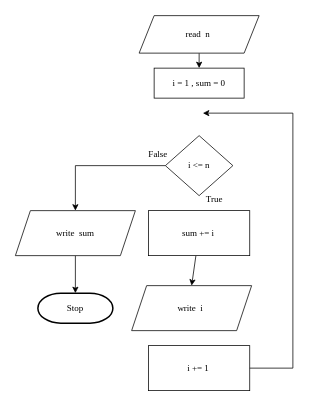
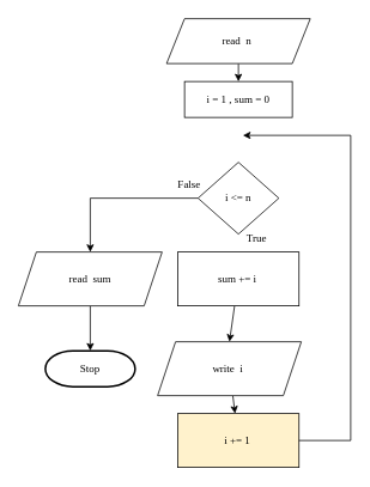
- <mxCell id="15" value="&lt;font data-font-src=&quot;https://fonts.googleapis.com/css?family=Kanit&quot; face=&quot;Kanit&quot;&gt;write&amp;nbsp; sum&lt;/font&gt;" style="shape=parallelogram;perimeter=parallelogramPerimeter;whiteSpace=wrap;html=1;fixedSize=1;" parent="1" vertex="1"><mxGeometry x="20" y="280" width="160" height="60" as="geometry" /></mxCell>
+ <mxCell id="15" value="&lt;font data-font-src=&quot;https://fonts.googleapis.com/css?family=Kanit&quot; face=&quot;Kanit&quot;&gt;read&amp;nbsp; sum&lt;/font&gt;" style="shape=parallelogram;perimeter=parallelogramPerimeter;whiteSpace=wrap;html=1;fixedSize=1;" parent="1" vertex="1"><mxGeometry x="20" y="280" width="160" height="60" as="geometry" /></mxCell>
+ <mxCell id="9" value="" style="edgeStyle=none;html=1;" parent="1" source="10" target="11" edge="1"><mxGeometry relative="1" as="geometry" /></mxCell>
- <mxCell id="11" value="&lt;font data-font-src=&quot;https://fonts.googleapis.com/css?family=Kanit&quot; face=&quot;Kanit&quot;&gt;i += 1&amp;nbsp;&lt;/font&gt;" style="rounded=0;whiteSpace=wrap;html=1;" parent="1" vertex="1"><mxGeometry x="197.5" y="460" width="135" height="60" as="geometry" /></mxCell>
+ <mxCell id="11" value="&lt;font data-font-src=&quot;https://fonts.googleapis.com/css?family=Kanit&quot; face=&quot;Kanit&quot;&gt;i += 1&amp;nbsp;&lt;/font&gt;" style="rounded=0;whiteSpace=wrap;html=1;fillColor=#fff2cc;" parent="1" vertex="1"><mxGeometry x="197.5" y="460" width="135" height="60" as="geometry" /></mxCell>
